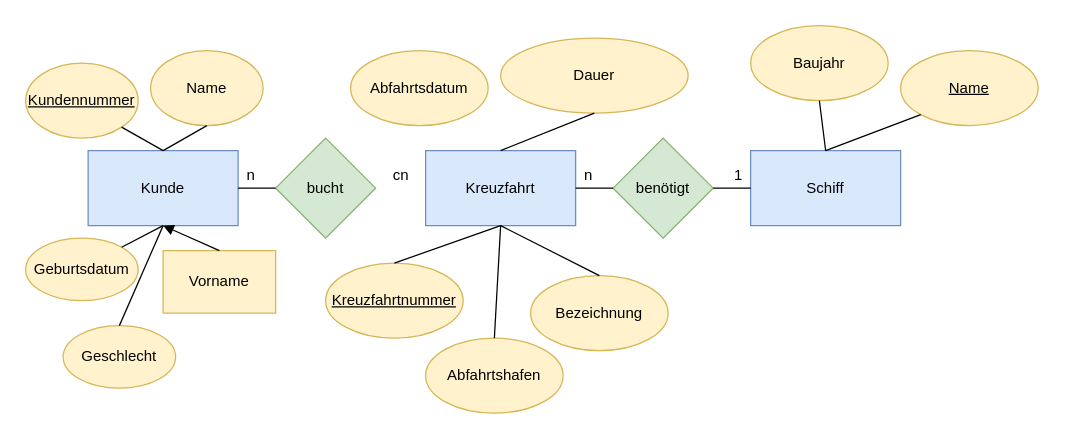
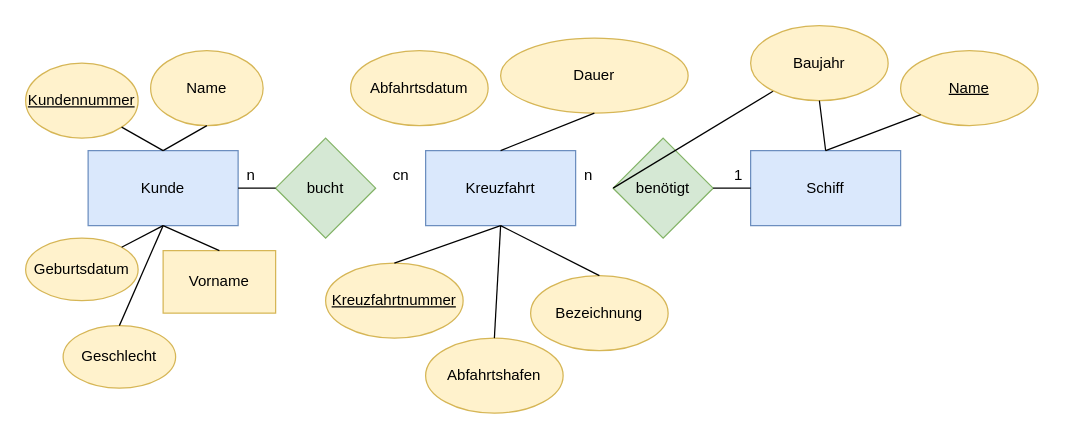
- <mxCell id="27" value="" style="endArrow=none;html=1;rounded=0;entryX=1;entryY=0.5;entryDx=0;entryDy=0;exitX=0;exitY=0.5;exitDx=0;exitDy=0;" parent="1" source="6" target="2" edge="1"><mxGeometry width="50" height="50" relative="1" as="geometry"><mxPoint x="400" y="340" as="sourcePoint" /><mxPoint x="450" y="290" as="targetPoint" /></mxGeometry></mxCell>
+ <mxCell id="27" value="" style="endArrow=none;html=1;rounded=0;exitX=0;exitY=0.5;exitDx=0;exitDy=0;" parent="1" source="6" target="30" edge="1"><mxGeometry width="50" height="50" relative="1" as="geometry"><mxPoint x="400" y="340" as="sourcePoint" /><mxPoint x="450" y="290" as="targetPoint" /></mxGeometry></mxCell>
- <mxCell id="13" value="" style="endArrow=block;html=1;rounded=0;exitX=0.5;exitY=0;exitDx=0;exitDy=0;entryX=0.5;entryY=1;entryDx=0;entryDy=0;" parent="1" source="10" target="4" edge="1"><mxGeometry width="50" height="50" relative="1" as="geometry"><mxPoint x="400" y="350" as="sourcePoint" /><mxPoint x="450" y="300" as="targetPoint" /></mxGeometry></mxCell>
+ <mxCell id="13" value="" style="endArrow=none;html=1;rounded=0;exitX=0.5;exitY=0;exitDx=0;exitDy=0;entryX=0.5;entryY=1;entryDx=0;entryDy=0;" parent="1" source="10" target="4" edge="1"><mxGeometry width="50" height="50" relative="1" as="geometry"><mxPoint x="400" y="350" as="sourcePoint" /><mxPoint x="450" y="300" as="targetPoint" /></mxGeometry></mxCell>
